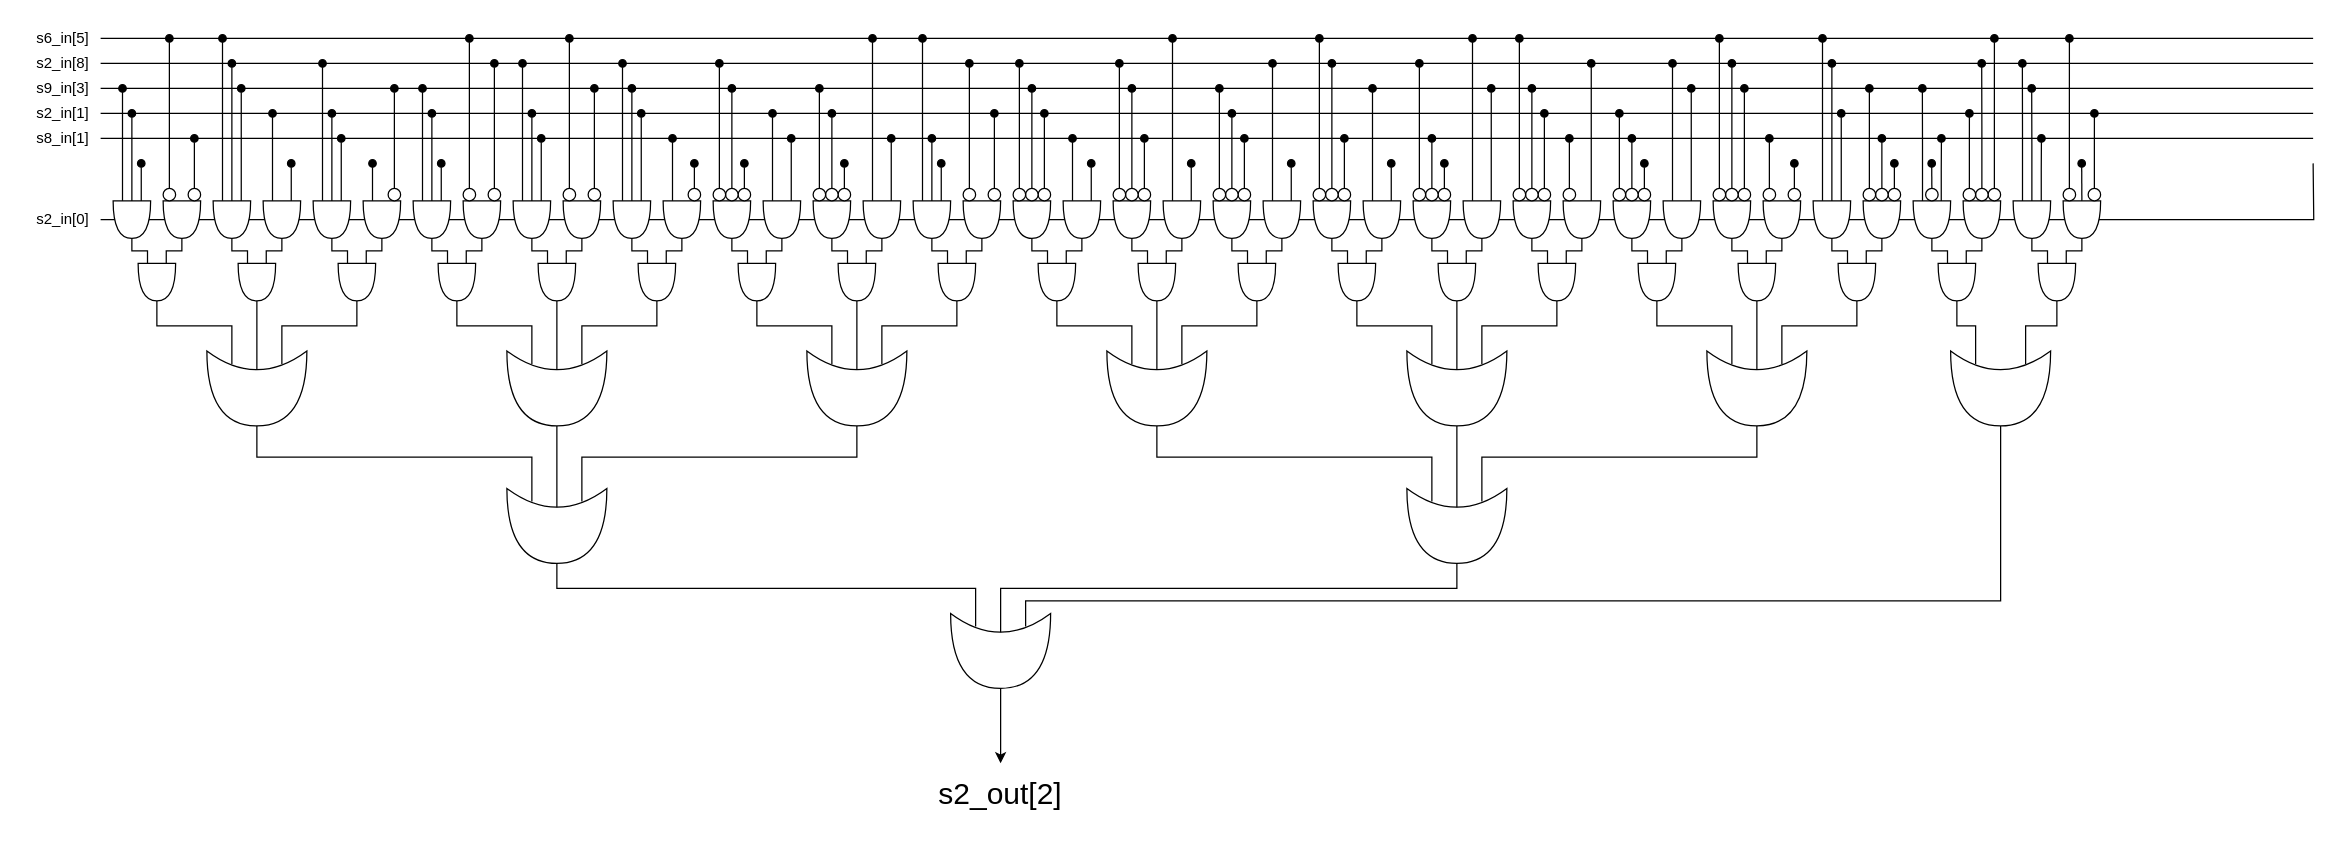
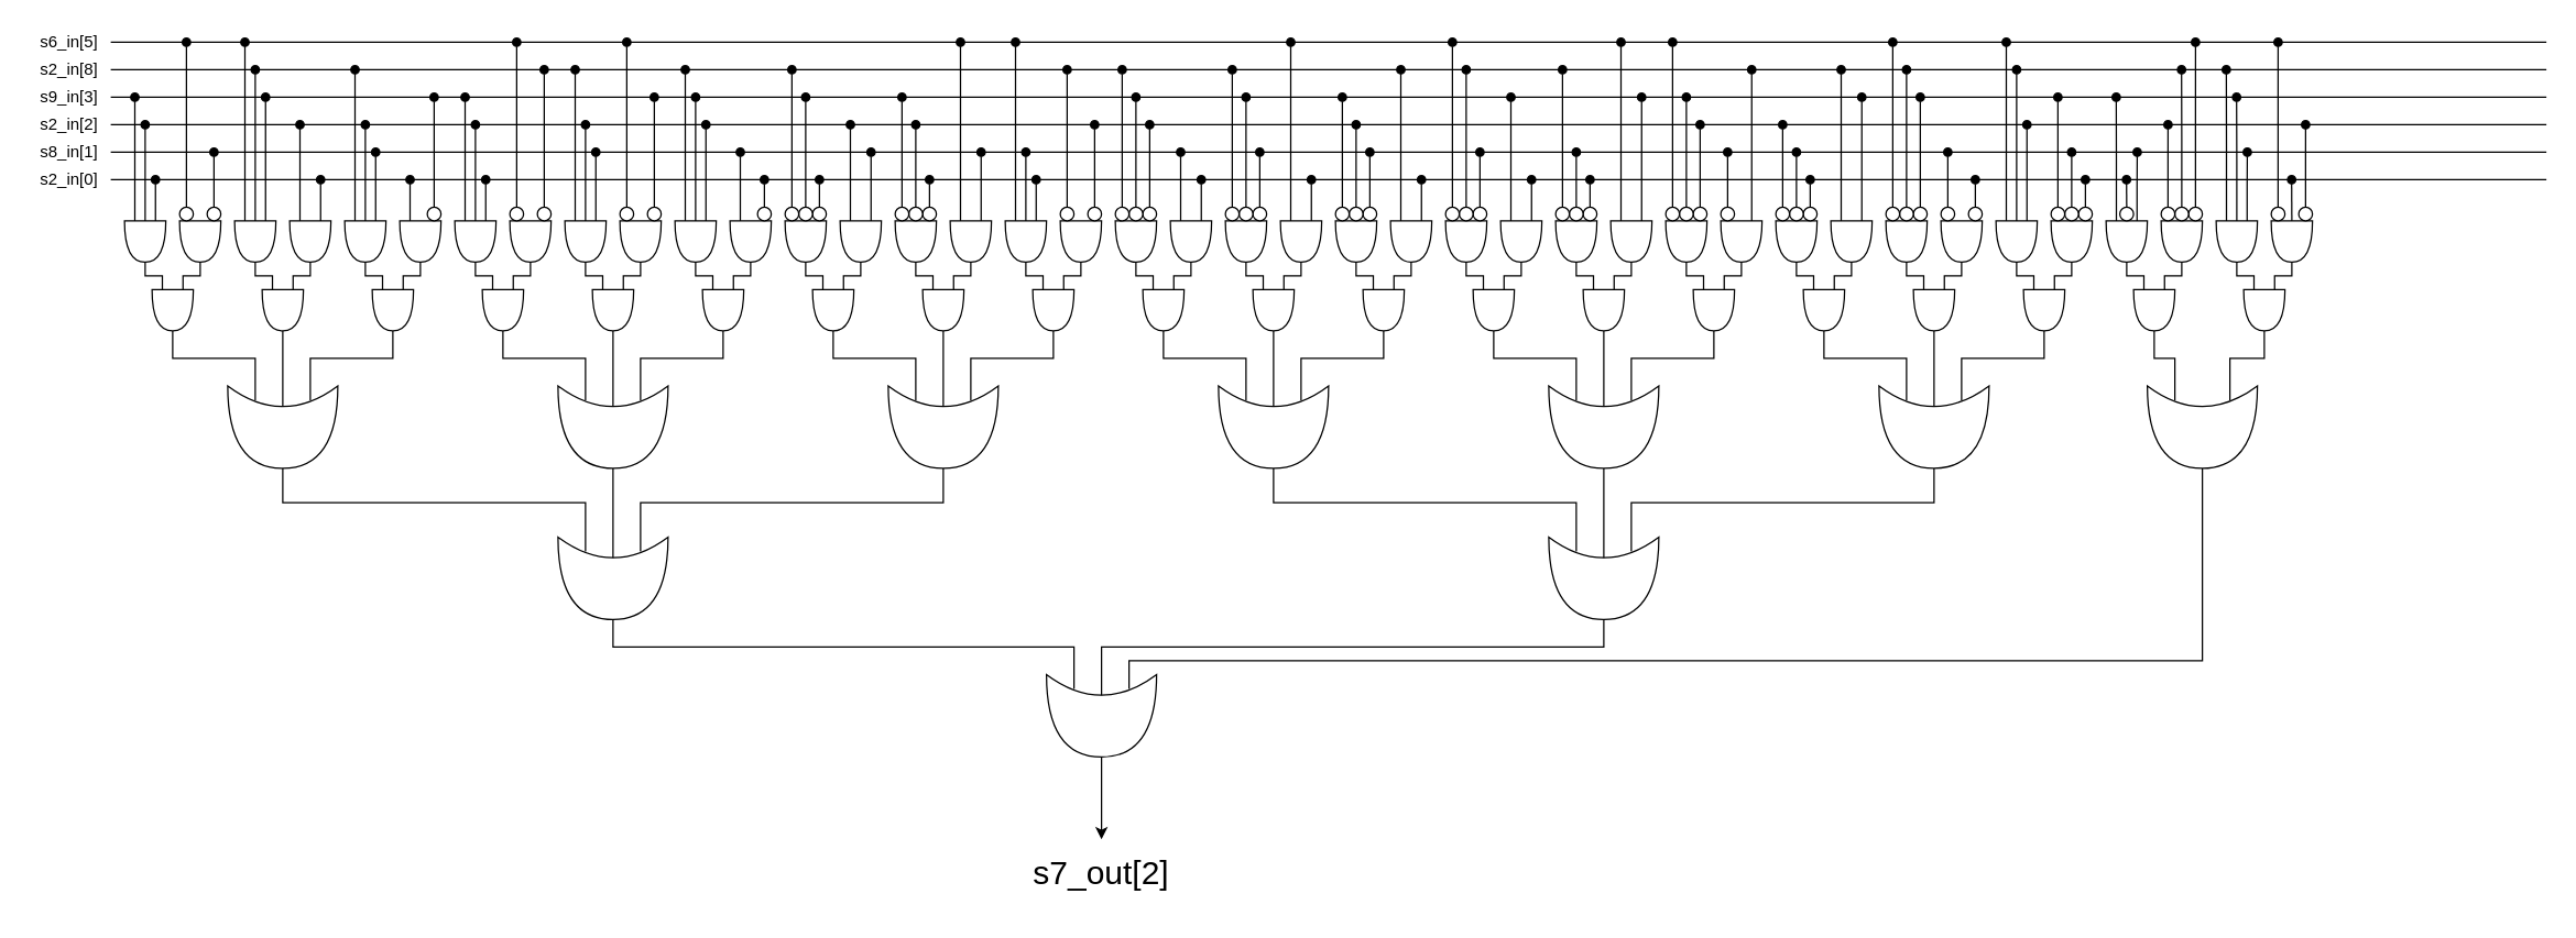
- <mxCell id="7" value="s2_in[1]" style="text;html=1;align=center;verticalAlign=middle;whiteSpace=wrap;rounded=0;" parent="1" vertex="1"><mxGeometry x="20" y="80" width="60" height="20" as="geometry" /></mxCell>
+ <mxCell id="7" value="s2_in[2]" style="text;html=1;align=center;verticalAlign=middle;whiteSpace=wrap;rounded=0;" parent="1" vertex="1"><mxGeometry x="20" y="80" width="60" height="20" as="geometry" /></mxCell>
- <mxCell id="13" value="s2_in[0]" style="text;html=1;align=center;verticalAlign=middle;whiteSpace=wrap;rounded=0;" parent="1" vertex="1"><mxGeometry x="20" y="165" width="60" height="20" as="geometry" /></mxCell>
+ <mxCell id="13" value="s2_in[0]" style="text;html=1;align=center;verticalAlign=middle;whiteSpace=wrap;rounded=0;" parent="1" vertex="1"><mxGeometry x="20" y="120" width="60" height="20" as="geometry" /></mxCell>
- <mxCell id="136" value="&lt;font style=&quot;font-size: 24px;&quot;&gt;s2_out[2]&lt;/font&gt;" style="text;html=1;align=center;verticalAlign=middle;whiteSpace=wrap;rounded=0;" parent="1" vertex="1"><mxGeometry x="750" y="610" width="100" height="50" as="geometry" /></mxCell>
+ <mxCell id="136" value="&lt;font style=&quot;font-size: 24px;&quot;&gt;s7_out[2]&lt;/font&gt;" style="text;html=1;align=center;verticalAlign=middle;whiteSpace=wrap;rounded=0;" parent="1" vertex="1"><mxGeometry x="750" y="610" width="100" height="50" as="geometry" /></mxCell>
